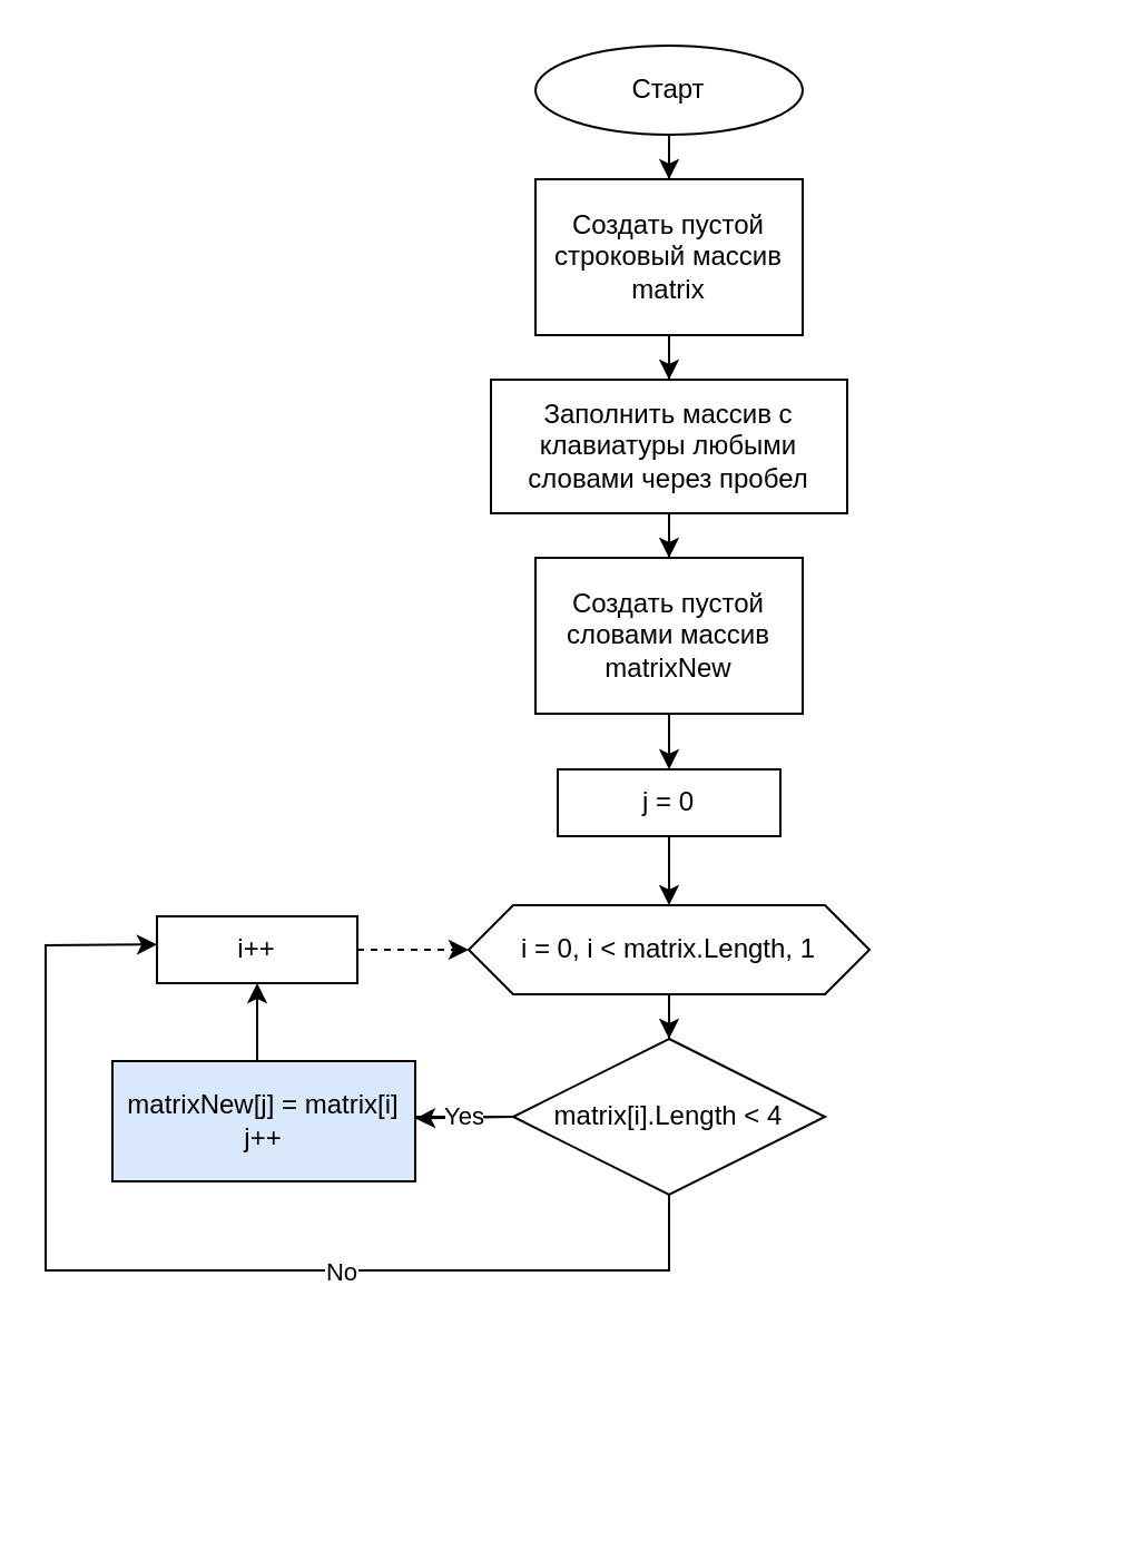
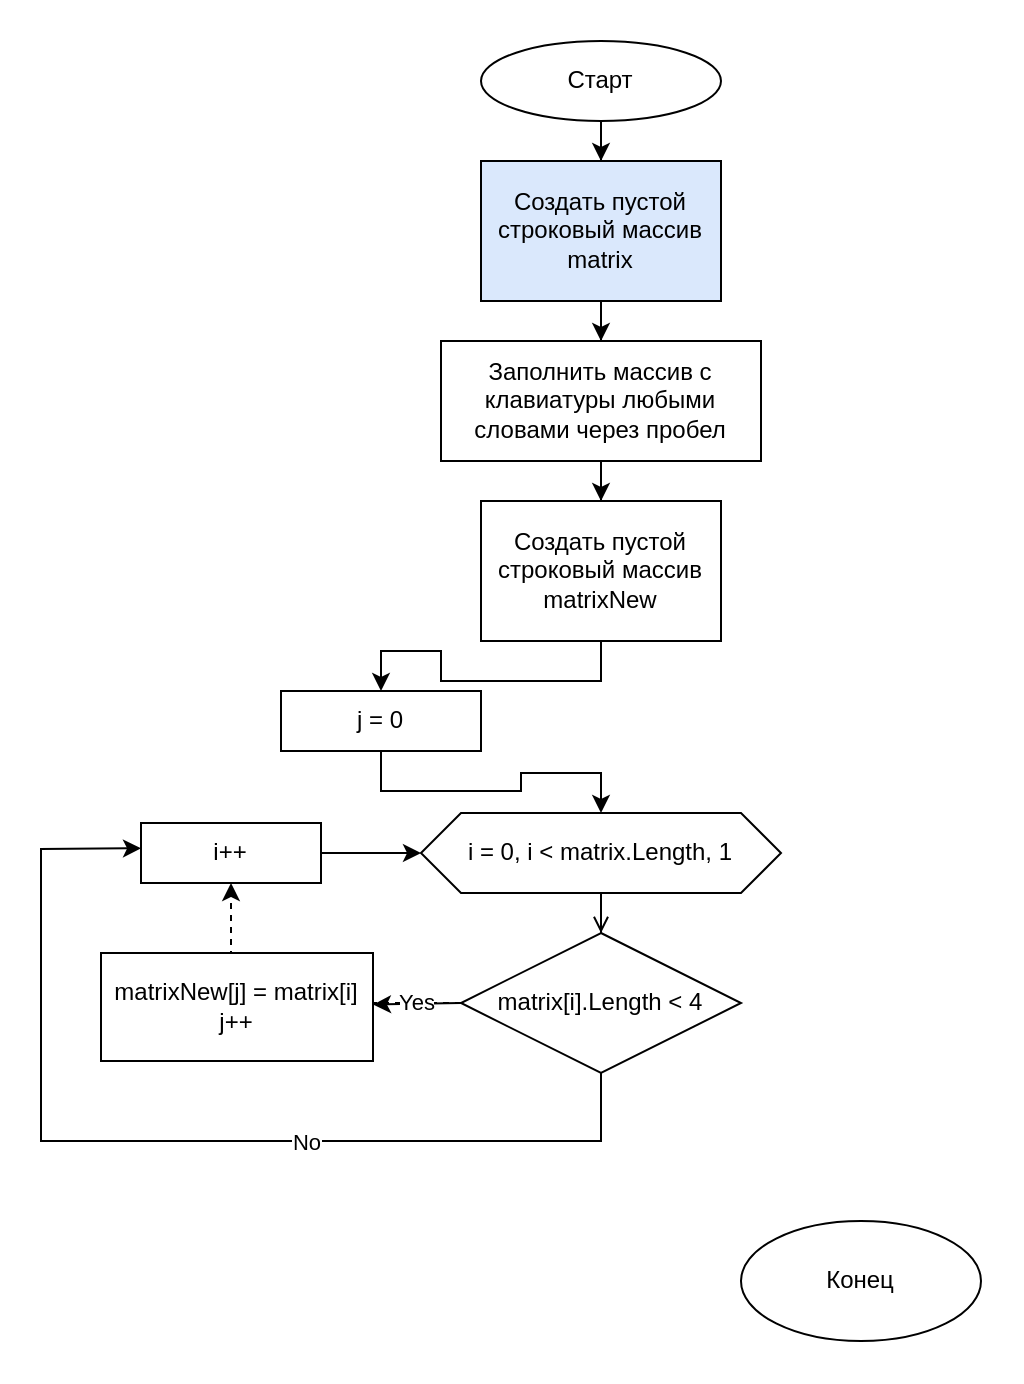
- <mxCell id="10" value="Создать пустой строковый массив matrix" style="whiteSpace=wrap;html=1;" vertex="1" parent="1"><mxGeometry x="240" y="80" width="120" height="70" as="geometry" /></mxCell>
+ <mxCell id="10" value="Создать пустой строковый массив matrix" style="whiteSpace=wrap;html=1;fillColor=#dae8fc;" vertex="1" parent="1"><mxGeometry x="240" y="80" width="120" height="70" as="geometry" /></mxCell>
- <mxCell id="14" value="Создать пустой словами массив matrixNew" style="whiteSpace=wrap;html=1;" vertex="1" parent="1"><mxGeometry x="240" y="250" width="120" height="70" as="geometry" /></mxCell>
+ <mxCell id="14" value="Создать пустой строковый массив matrixNew" style="whiteSpace=wrap;html=1;" vertex="1" parent="1"><mxGeometry x="240" y="250" width="120" height="70" as="geometry" /></mxCell>
- <mxCell id="18" value="j = 0" style="whiteSpace=wrap;html=1;" vertex="1" parent="1"><mxGeometry x="250" y="345" width="100" height="30" as="geometry" /></mxCell>
+ <mxCell id="18" value="j = 0" style="whiteSpace=wrap;html=1;" vertex="1" parent="1"><mxGeometry x="140" y="345" width="100" height="30" as="geometry" /></mxCell>
- <mxCell id="19" value="" style="edgeStyle=orthogonalEdgeStyle;rounded=0;orthogonalLoop=1;jettySize=auto;html=1;dashed=1;" edge="1" parent="1" source="20" target="16"><mxGeometry relative="1" as="geometry" /></mxCell>
+ <mxCell id="19" value="" style="edgeStyle=orthogonalEdgeStyle;rounded=0;orthogonalLoop=1;jettySize=auto;html=1;" edge="1" parent="1" source="20" target="16"><mxGeometry relative="1" as="geometry" /></mxCell>
- <mxCell id="15" value="" style="edgeStyle=orthogonalEdgeStyle;rounded=0;orthogonalLoop=1;jettySize=auto;html=1;" edge="1" parent="1" source="16" target="5"><mxGeometry relative="1" as="geometry" /></mxCell>
+ <mxCell id="15" value="" style="edgeStyle=orthogonalEdgeStyle;rounded=0;orthogonalLoop=1;jettySize=auto;html=1;endArrow=open;" edge="1" parent="1" source="16" target="5"><mxGeometry relative="1" as="geometry" /></mxCell>
- <mxCell id="4" value="" style="edgeStyle=orthogonalEdgeStyle;rounded=0;orthogonalLoop=1;jettySize=auto;html=1;endArrow=classic;endFill=1;" parent="1" source="5" target="20" edge="1"><mxGeometry relative="1" as="geometry" /></mxCell>
+ <mxCell id="4" value="" style="edgeStyle=orthogonalEdgeStyle;rounded=0;orthogonalLoop=1;jettySize=auto;html=1;endArrow=classic;endFill=1;dashed=1;" parent="1" source="5" target="20" edge="1"><mxGeometry relative="1" as="geometry" /></mxCell>
- <mxCell id="8" value="matrixNew[j] = matrix[i]&lt;br&gt;j++" style="rounded=0;whiteSpace=wrap;html=1;fillColor=#dae8fc;" parent="1" vertex="1"><mxGeometry x="50" y="476" width="136" height="54" as="geometry" /></mxCell>
+ <mxCell id="8" value="matrixNew[j] = matrix[i]&lt;br&gt;j++" style="rounded=0;whiteSpace=wrap;html=1;" parent="1" vertex="1"><mxGeometry x="50" y="476" width="136" height="54" as="geometry" /></mxCell>
+ <mxCell id="7" value="Конец" style="ellipse;whiteSpace=wrap;html=1;" parent="1" vertex="1"><mxGeometry x="370" y="610" width="120" height="60" as="geometry" /></mxCell>
